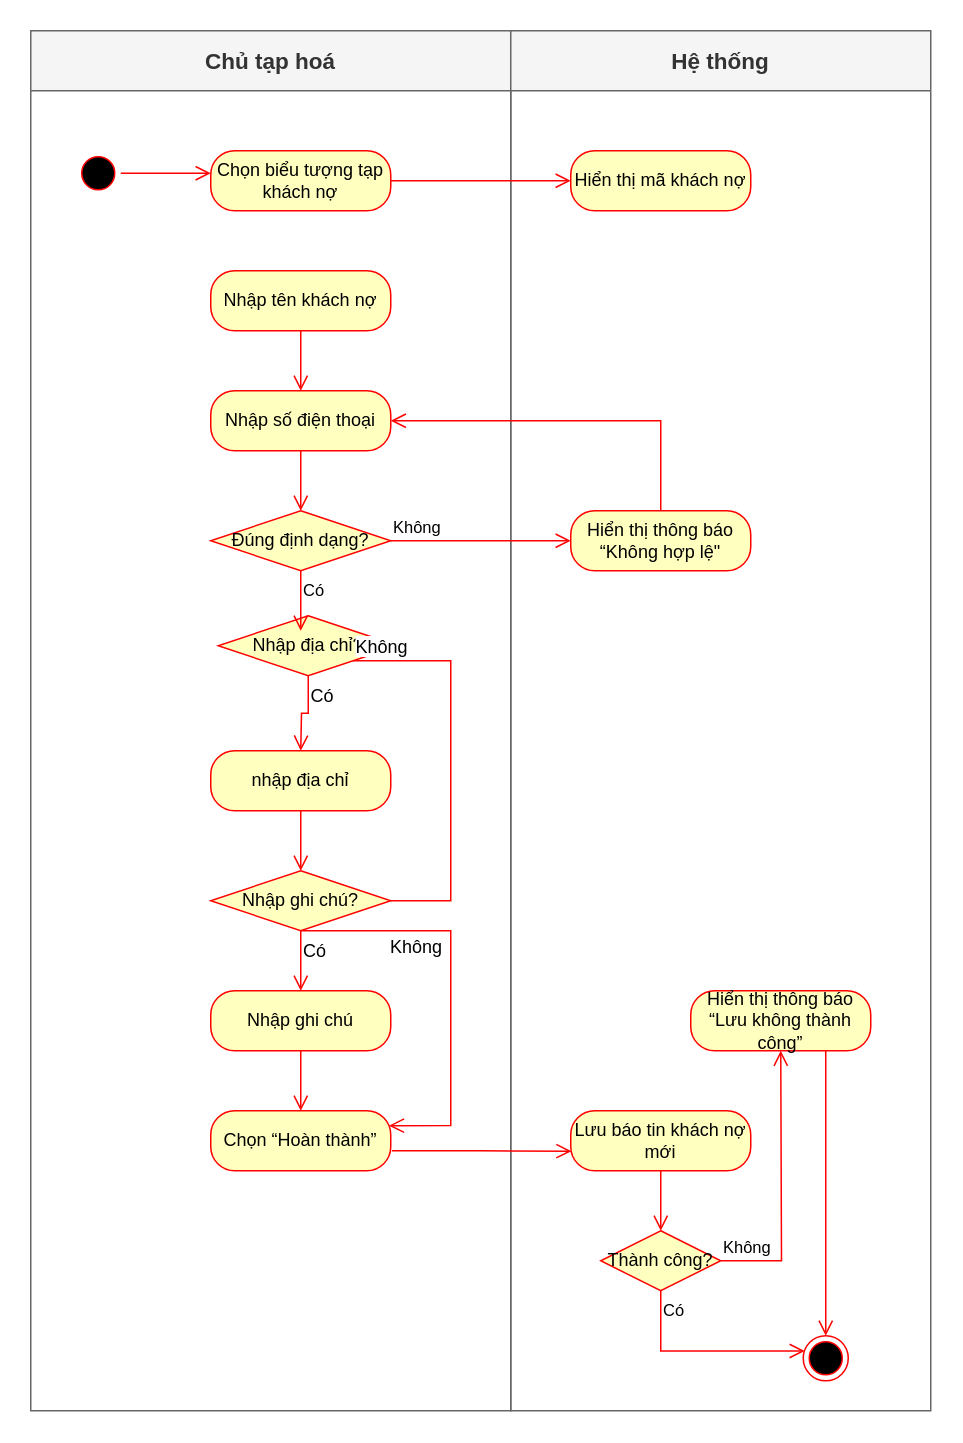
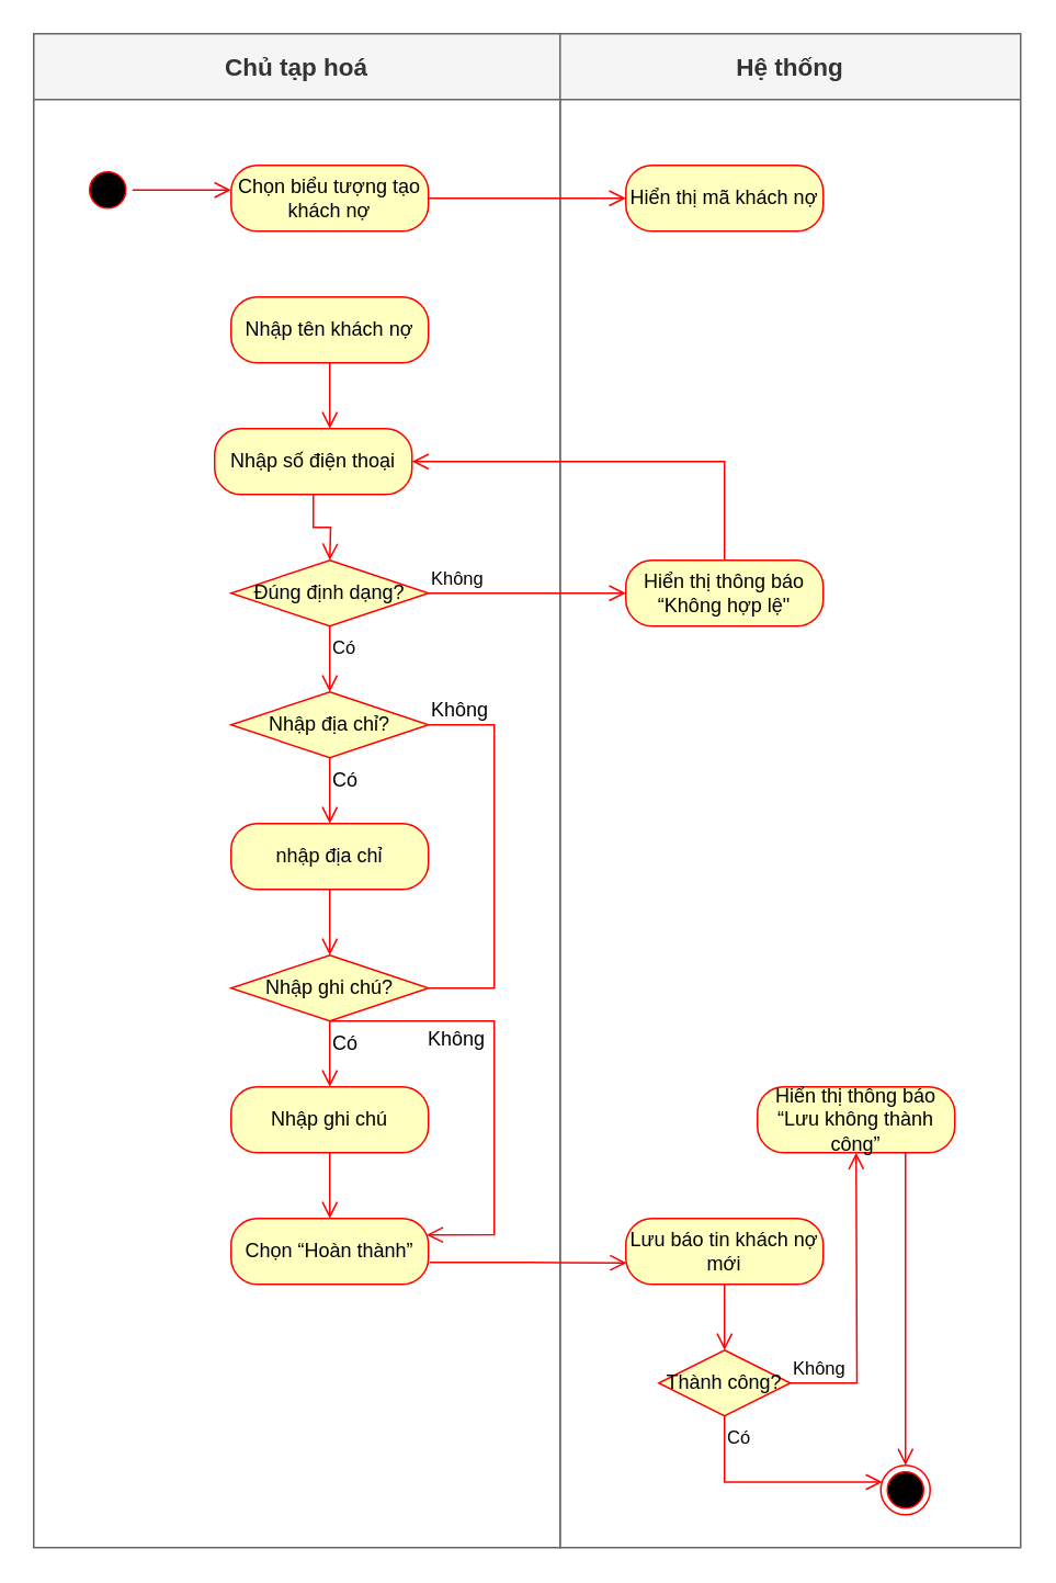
- <mxCell id="5" value="&lt;span style=&quot;font-size: 12px;&quot; id=&quot;docs-internal-guid-baf32efa-7fff-d28d-bb94-a82c497c9965&quot;&gt;&lt;span style=&quot;font-size: 12px; font-family: Arial, sans-serif; background-color: transparent; font-variant-numeric: normal; font-variant-east-asian: normal; font-variant-alternates: normal; font-variant-position: normal; vertical-align: baseline; white-space-collapse: preserve;&quot;&gt;Chọn biểu tượng tạp khách nợ&lt;/span&gt;&lt;/span&gt;" style="rounded=1;whiteSpace=wrap;html=1;arcSize=40;fontColor=#000000;fillColor=#ffffc0;strokeColor=#ff0000;fontSize=12;" parent="2" vertex="1"><mxGeometry x="120" y="80" width="120" height="40" as="geometry" /></mxCell>
+ <mxCell id="5" value="&lt;span style=&quot;font-size: 12px;&quot; id=&quot;docs-internal-guid-baf32efa-7fff-d28d-bb94-a82c497c9965&quot;&gt;&lt;span style=&quot;font-size: 12px; font-family: Arial, sans-serif; background-color: transparent; font-variant-numeric: normal; font-variant-east-asian: normal; font-variant-alternates: normal; font-variant-position: normal; vertical-align: baseline; white-space-collapse: preserve;&quot;&gt;Chọn biểu tượng tạo khách nợ&lt;/span&gt;&lt;/span&gt;" style="rounded=1;whiteSpace=wrap;html=1;arcSize=40;fontColor=#000000;fillColor=#ffffc0;strokeColor=#ff0000;fontSize=12;" parent="2" vertex="1"><mxGeometry x="120" y="80" width="120" height="40" as="geometry" /></mxCell>
- <mxCell id="19" value="&lt;span style=&quot;font-size: 12px;&quot; id=&quot;docs-internal-guid-565725f6-7fff-8a99-db99-9c4b8b343997&quot;&gt;&lt;span style=&quot;font-size: 12px; font-family: Arial, sans-serif; background-color: transparent; font-variant-numeric: normal; font-variant-east-asian: normal; font-variant-alternates: normal; font-variant-position: normal; vertical-align: baseline; white-space-collapse: preserve;&quot;&gt;Nhập số điện thoại&lt;/span&gt;&lt;/span&gt;" style="rounded=1;whiteSpace=wrap;html=1;arcSize=40;fontColor=#000000;fillColor=#ffffc0;strokeColor=#ff0000;fontSize=12;" vertex="1" parent="2"><mxGeometry x="120" y="240" width="120" height="40" as="geometry" /></mxCell>
+ <mxCell id="19" value="&lt;span style=&quot;font-size: 12px;&quot; id=&quot;docs-internal-guid-565725f6-7fff-8a99-db99-9c4b8b343997&quot;&gt;&lt;span style=&quot;font-size: 12px; font-family: Arial, sans-serif; background-color: transparent; font-variant-numeric: normal; font-variant-east-asian: normal; font-variant-alternates: normal; font-variant-position: normal; vertical-align: baseline; white-space-collapse: preserve;&quot;&gt;Nhập số điện thoại&lt;/span&gt;&lt;/span&gt;" style="rounded=1;whiteSpace=wrap;html=1;arcSize=40;fontColor=#000000;fillColor=#ffffc0;strokeColor=#ff0000;fontSize=12;" vertex="1" parent="2"><mxGeometry x="110" y="240" width="120" height="40" as="geometry" /></mxCell>
- <mxCell id="10" value="Nhập địa chỉ?" style="rhombus;whiteSpace=wrap;html=1;fontColor=#000000;fillColor=#ffffc0;strokeColor=#ff0000;fontSize=12;" vertex="1" parent="2"><mxGeometry x="125" y="390" width="120" height="40" as="geometry" /></mxCell>
+ <mxCell id="10" value="Nhập địa chỉ?" style="rhombus;whiteSpace=wrap;html=1;fontColor=#000000;fillColor=#ffffc0;strokeColor=#ff0000;fontSize=12;" vertex="1" parent="2"><mxGeometry x="120" y="400" width="120" height="40" as="geometry" /></mxCell>
